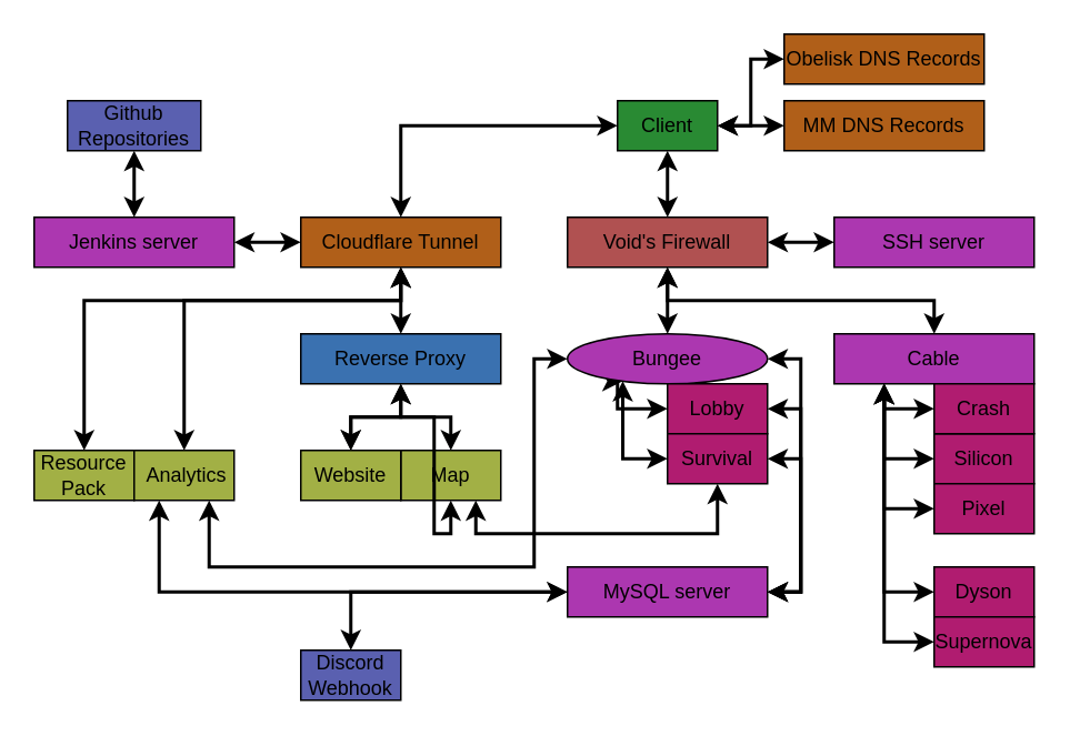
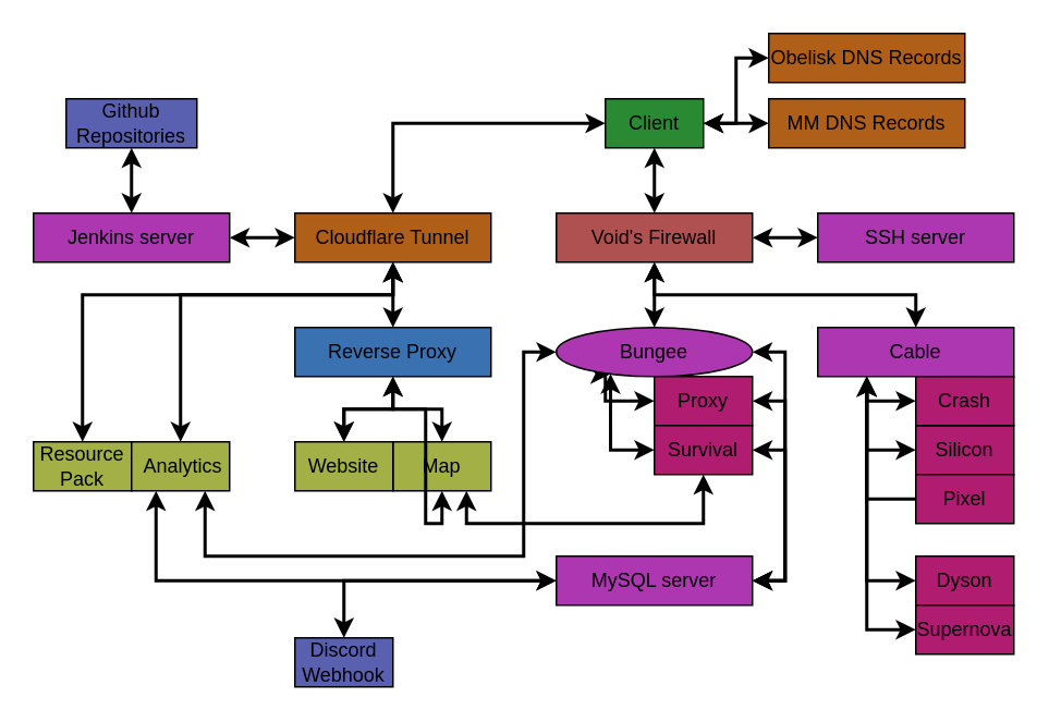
- <mxCell id="28" value="Lobby" style="rounded=0;whiteSpace=wrap;html=1;fillColor=#B01C70;fontStyle=0" parent="1" vertex="1"><mxGeometry x="400" y="230" width="60" height="30" as="geometry" /></mxCell>
+ <mxCell id="28" value="Proxy" style="rounded=0;whiteSpace=wrap;html=1;fillColor=#B01C70;fontStyle=0" parent="1" vertex="1"><mxGeometry x="400" y="230" width="60" height="30" as="geometry" /></mxCell>
- <mxCell id="34" style="edgeStyle=orthogonalEdgeStyle;rounded=0;orthogonalLoop=1;jettySize=auto;html=1;exitX=0.25;exitY=1;exitDx=0;exitDy=0;entryX=0;entryY=0.5;entryDx=0;entryDy=0;strokeWidth=2;startArrow=classic;startFill=1;" edge="1" parent="1" source="37" target="40"><mxGeometry relative="1" as="geometry" /></mxCell>
+ <mxCell id="34" style="edgeStyle=orthogonalEdgeStyle;rounded=0;orthogonalLoop=1;jettySize=auto;html=1;exitX=0.25;exitY=1;exitDx=0;exitDy=0;entryX=0;entryY=0.5;entryDx=0;entryDy=0;strokeWidth=2;startArrow=classic;startFill=1;endArrow=none;" edge="1" parent="1" source="37" target="40"><mxGeometry relative="1" as="geometry" /></mxCell>
